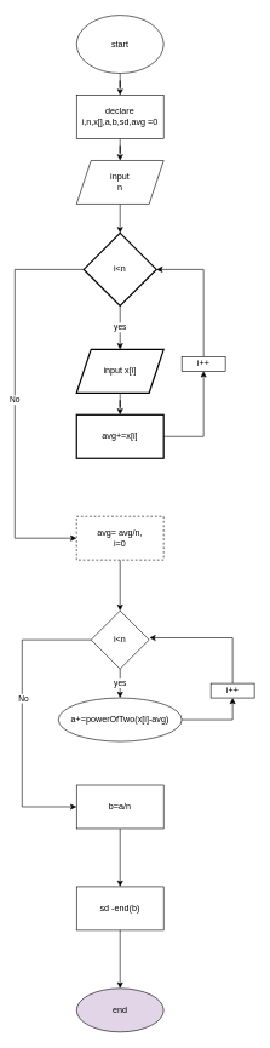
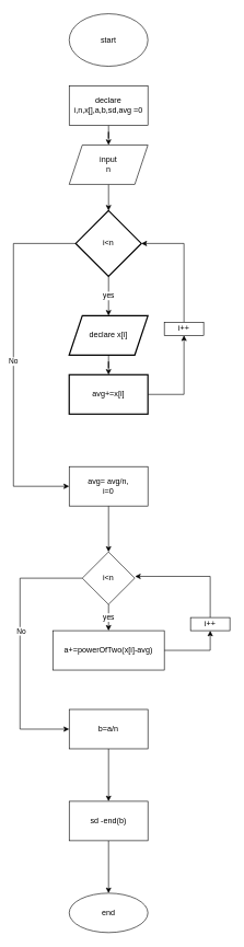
- <mxCell id="2" value="" style="edgeStyle=orthogonalEdgeStyle;rounded=0;orthogonalLoop=1;jettySize=auto;html=1;" edge="1" parent="1" source="3" target="7"><mxGeometry relative="1" as="geometry" /></mxCell>
- <mxCell id="12" value="input x[i]" style="shape=parallelogram;perimeter=parallelogramPerimeter;whiteSpace=wrap;html=1;fixedSize=1;strokeWidth=2;" vertex="1" parent="1"><mxGeometry x="105" y="480" width="120" height="60" as="geometry" /></mxCell>
+ <mxCell id="12" value="declare x[i]" style="shape=parallelogram;perimeter=parallelogramPerimeter;whiteSpace=wrap;html=1;fixedSize=1;strokeWidth=2;" vertex="1" parent="1"><mxGeometry x="105" y="480" width="120" height="60" as="geometry" /></mxCell>
- <mxCell id="16" value="avg= avg/n,&lt;br&gt;i=0" style="rounded=0;whiteSpace=wrap;html=1;dashed=1;" vertex="1" parent="1"><mxGeometry x="105" y="710" width="120" height="60" as="geometry" /></mxCell>
+ <mxCell id="16" value="avg= avg/n,&lt;br&gt;i=0" style="rounded=0;whiteSpace=wrap;html=1;" vertex="1" parent="1"><mxGeometry x="105" y="710" width="120" height="60" as="geometry" /></mxCell>
- <mxCell id="23" value="a+=powerOfTwo(x[i]-avg)" style="ellipse;whiteSpace=wrap;html=1;" vertex="1" parent="1"><mxGeometry x="80" y="960" width="170" height="60" as="geometry" /></mxCell>
+ <mxCell id="23" value="a+=powerOfTwo(x[i]-avg)" style="whiteSpace=wrap;html=1;rounded=0;" vertex="1" parent="1"><mxGeometry x="80" y="960" width="170" height="60" as="geometry" /></mxCell>
- <mxCell id="29" value="end" style="ellipse;whiteSpace=wrap;html=1;rounded=0;fillColor=#e1d5e7;" vertex="1" parent="1"><mxGeometry x="105" y="1360" width="120" height="60" as="geometry" /></mxCell>
+ <mxCell id="29" value="end" style="ellipse;whiteSpace=wrap;html=1;rounded=0;" vertex="1" parent="1"><mxGeometry x="105" y="1360" width="120" height="60" as="geometry" /></mxCell>
